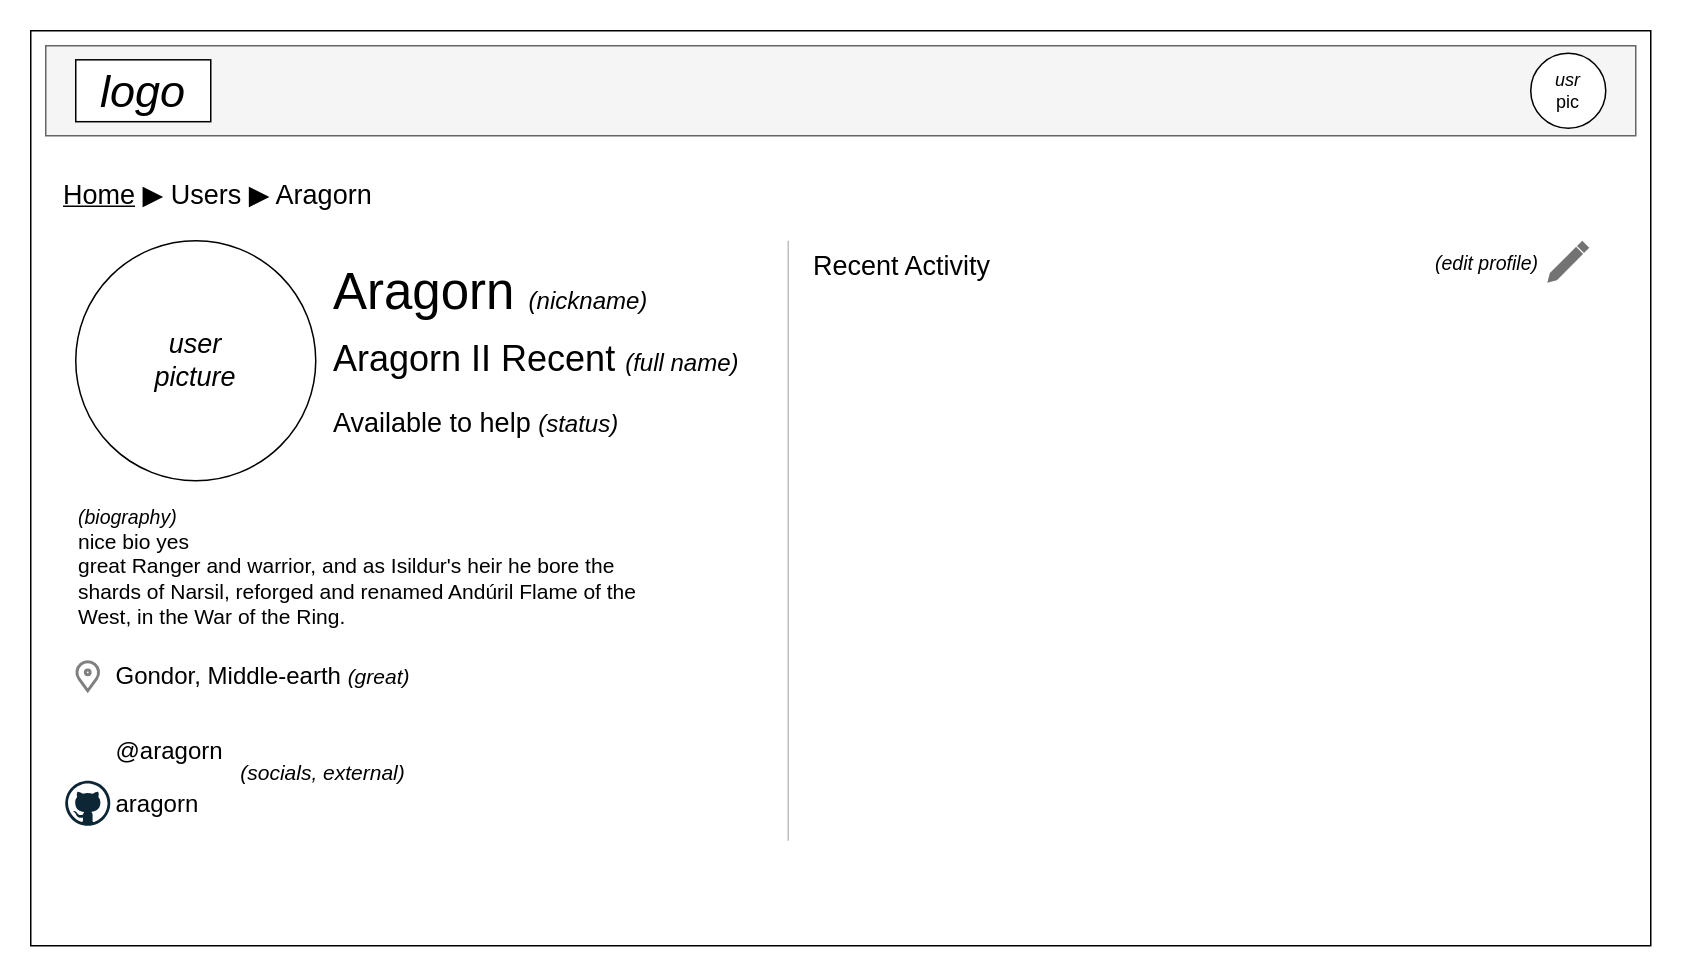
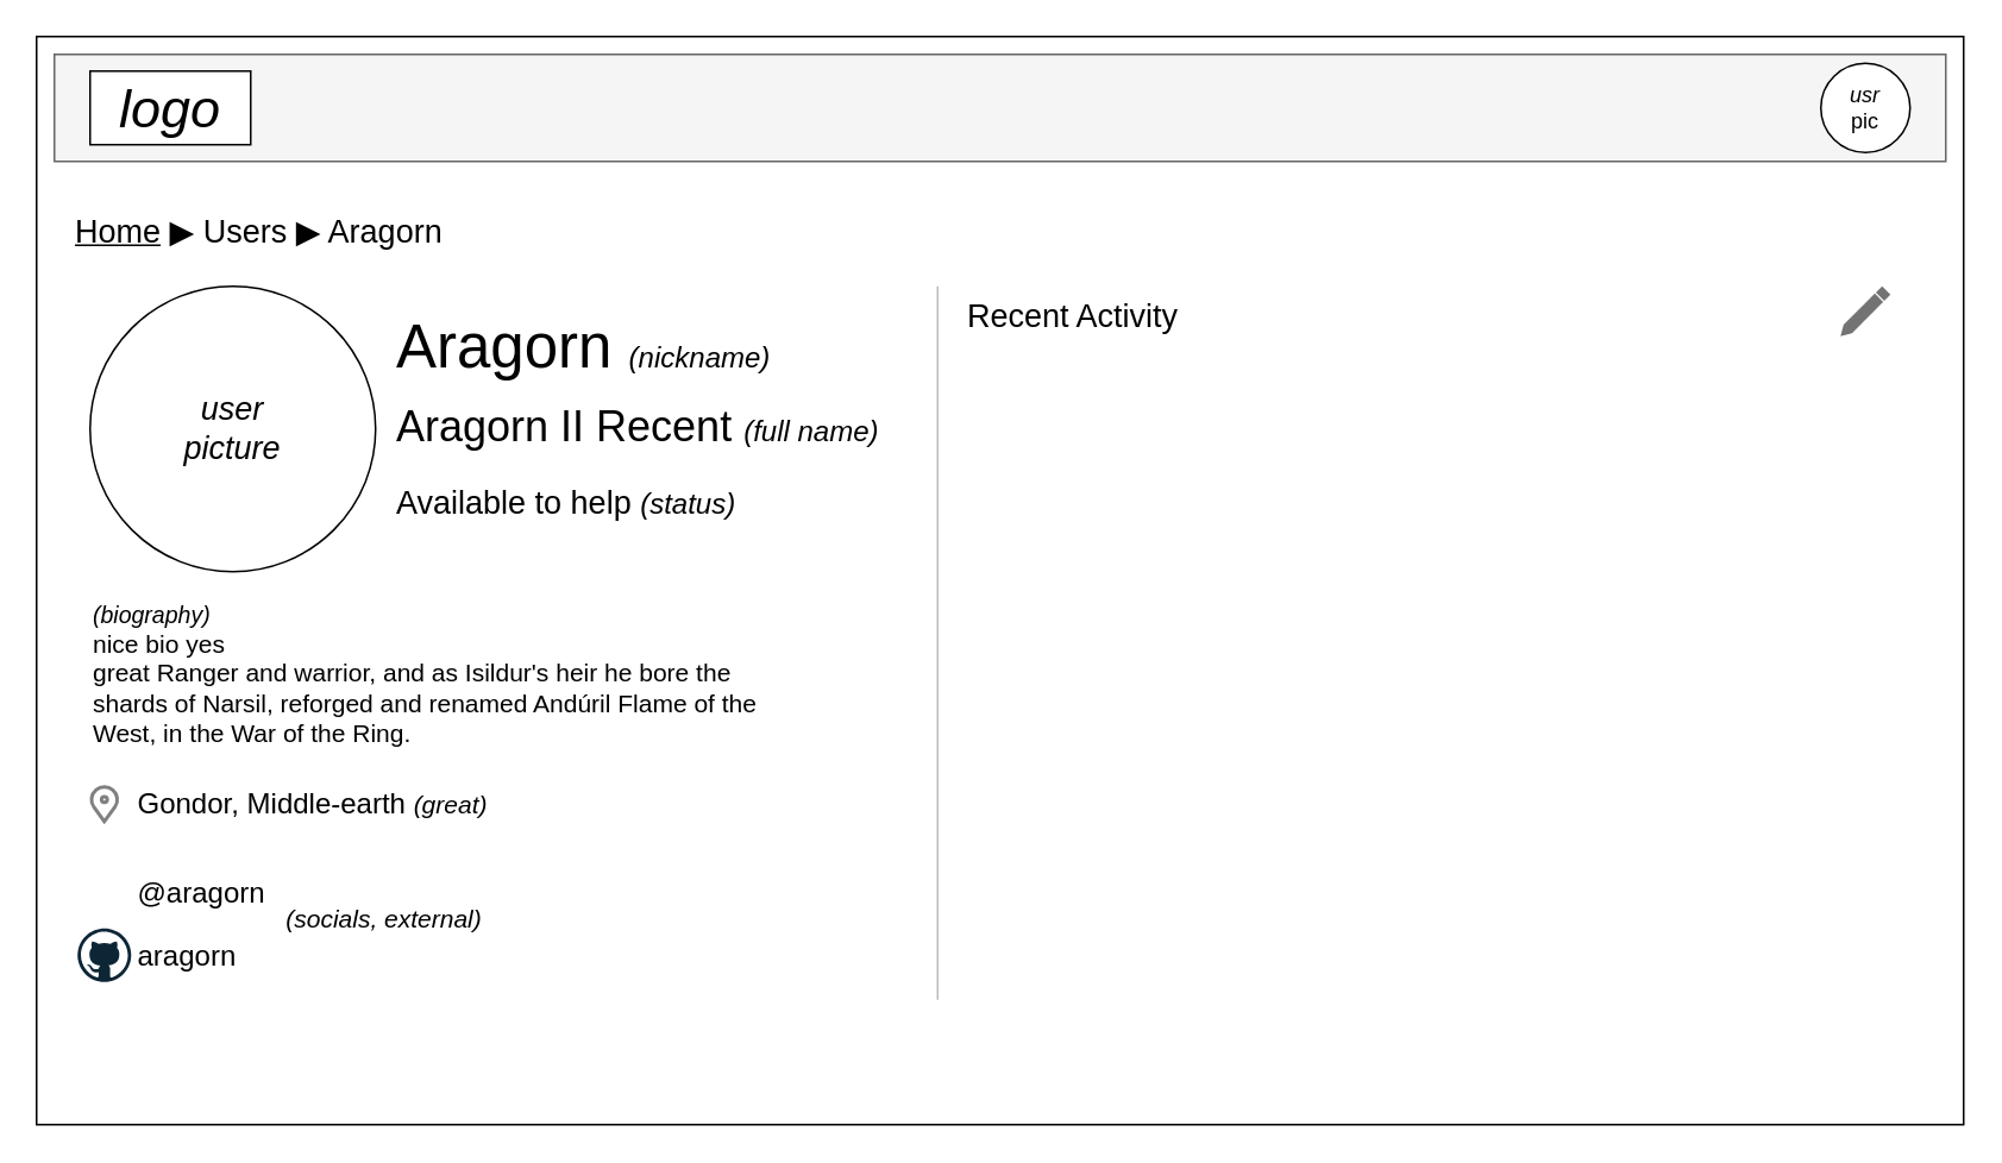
- <mxCell id="9" value="&lt;font style=&quot;font-size: 13px&quot;&gt;(edit profile)&lt;/font&gt;" style="rounded=1;whiteSpace=wrap;html=1;glass=0;fontSize=18;fontColor=default;strokeColor=none;fillColor=none;align=center;verticalAlign=middle;fontStyle=2" vertex="1" parent="1"><mxGeometry x="951" y="156.5" width="80" height="35" as="geometry" /></mxCell>
